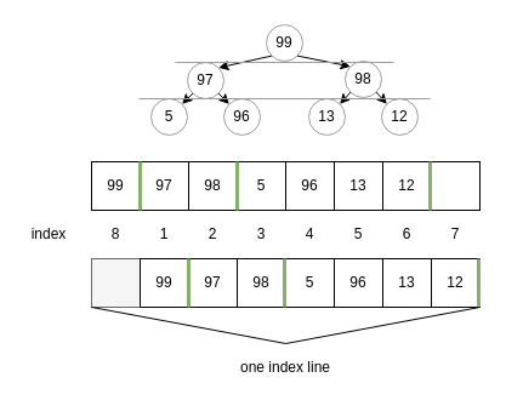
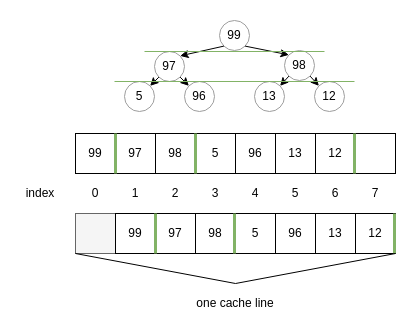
- <mxCell id="18" value="8" style="text;html=1;strokeColor=none;fillColor=none;align=center;verticalAlign=middle;whiteSpace=wrap;rounded=0;" vertex="1" parent="1"><mxGeometry x="75" y="183" width="40" height="20" as="geometry" /></mxCell>
+ <mxCell id="18" value="0" style="text;html=1;strokeColor=none;fillColor=none;align=center;verticalAlign=middle;whiteSpace=wrap;rounded=0;" vertex="1" parent="1"><mxGeometry x="75" y="183" width="40" height="20" as="geometry" /></mxCell>
- <mxCell id="50" value="one index line" style="text;html=1;strokeColor=none;fillColor=none;align=center;verticalAlign=middle;whiteSpace=wrap;rounded=0;" vertex="1" parent="1"><mxGeometry x="195" y="293" width="80" height="20" as="geometry" /></mxCell>
+ <mxCell id="50" value="one cache line" style="text;html=1;strokeColor=none;fillColor=none;align=center;verticalAlign=middle;whiteSpace=wrap;rounded=0;" vertex="1" parent="1"><mxGeometry x="195" y="293" width="80" height="20" as="geometry" /></mxCell>
